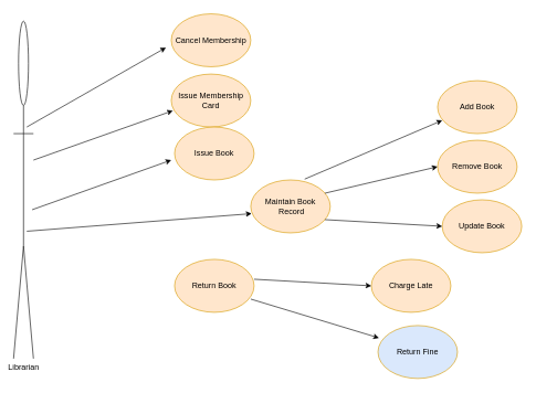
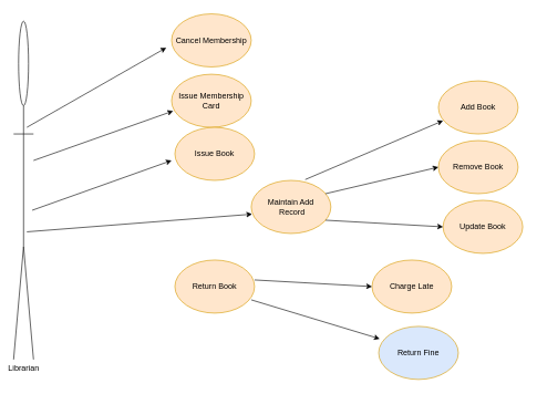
- <mxCell id="7" value="Maintain Book&lt;br&gt;&amp;nbsp;Record" style="ellipse;whiteSpace=wrap;html=1;fillColor=#ffe6cc;strokeColor=#d79b00;" vertex="1" parent="1"><mxGeometry x="378" y="271" width="120" height="80" as="geometry" /></mxCell>
+ <mxCell id="7" value="Maintain Add&lt;br&gt;&amp;nbsp;Record" style="ellipse;whiteSpace=wrap;html=1;fillColor=#ffe6cc;strokeColor=#d79b00;" vertex="1" parent="1"><mxGeometry x="378" y="271" width="120" height="80" as="geometry" /></mxCell>
